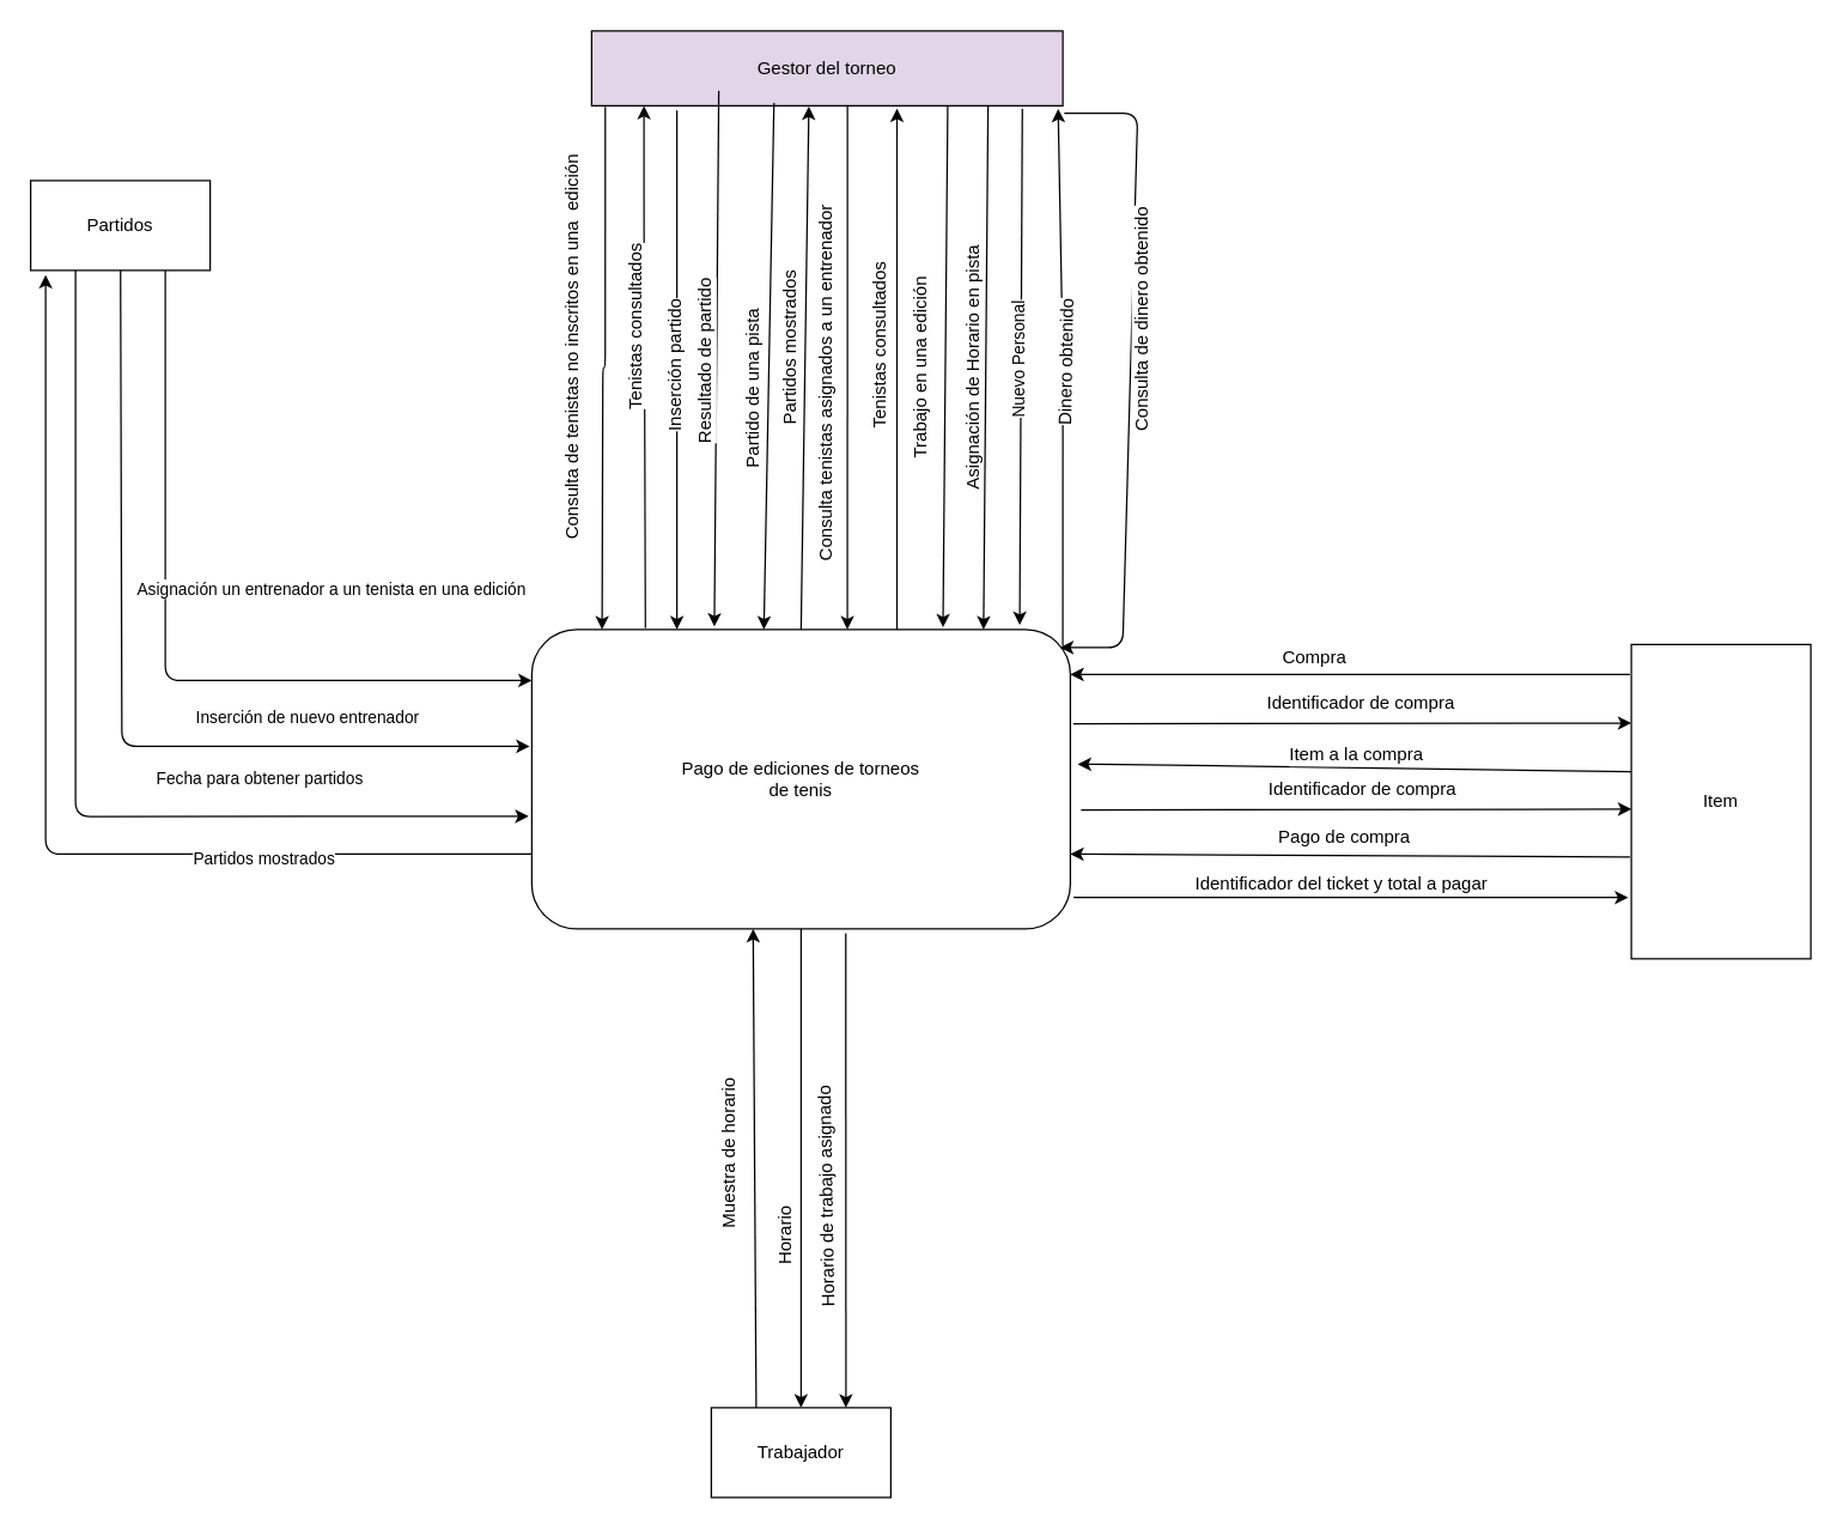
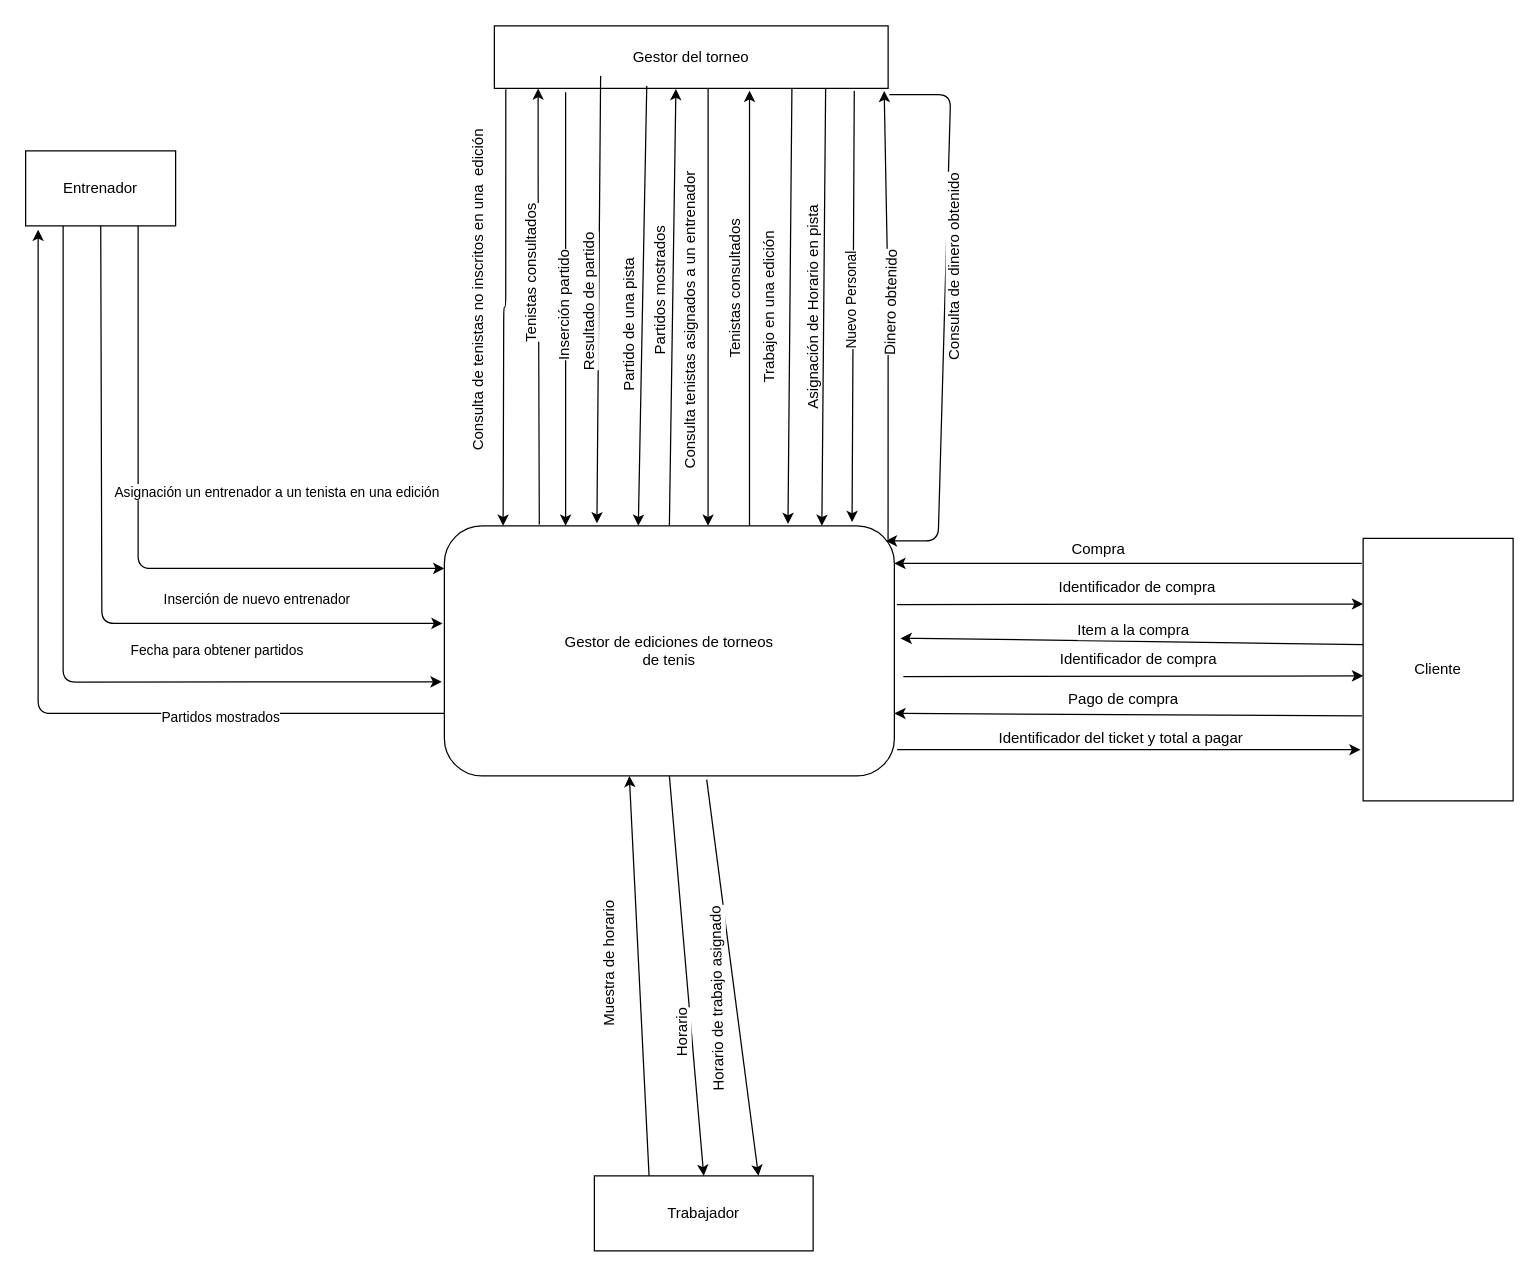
- <mxCell id="6" value="Gestor del torneo" style="rounded=0;whiteSpace=wrap;html=1;fillColor=#e1d5e7;" parent="1" vertex="1"><mxGeometry x="395" y="20" width="315" height="50" as="geometry" /></mxCell>
+ <mxCell id="6" value="Gestor del torneo" style="rounded=0;whiteSpace=wrap;html=1;" parent="1" vertex="1"><mxGeometry x="395" y="20" width="315" height="50" as="geometry" /></mxCell>
- <mxCell id="3" value="&lt;div&gt;Partidos&lt;/div&gt;" style="rounded=0;whiteSpace=wrap;html=1;" parent="1" vertex="1"><mxGeometry x="20" y="120" width="120" height="60" as="geometry" /></mxCell>
+ <mxCell id="3" value="&lt;div&gt;Entrenador&lt;/div&gt;" style="rounded=0;whiteSpace=wrap;html=1;" parent="1" vertex="1"><mxGeometry x="20" y="120" width="120" height="60" as="geometry" /></mxCell>
- <mxCell id="2" value="&lt;div&gt;Pago de ediciones de torneos&lt;/div&gt;&lt;div&gt; de tenis&lt;/div&gt;" style="rounded=1;whiteSpace=wrap;html=1;" parent="1" vertex="1"><mxGeometry x="355" y="420" width="360" height="200" as="geometry" /></mxCell>
+ <mxCell id="2" value="&lt;div&gt;Gestor de ediciones de torneos&lt;/div&gt;&lt;div&gt; de tenis&lt;/div&gt;" style="rounded=1;whiteSpace=wrap;html=1;" parent="1" vertex="1"><mxGeometry x="355" y="420" width="360" height="200" as="geometry" /></mxCell>
- <mxCell id="21" value="Item" style="rounded=0;whiteSpace=wrap;html=1;" parent="1" vertex="1"><mxGeometry x="1090" y="430" width="120" height="210" as="geometry" /></mxCell>
+ <mxCell id="21" value="Cliente" style="rounded=0;whiteSpace=wrap;html=1;" parent="1" vertex="1"><mxGeometry x="1090" y="430" width="120" height="210" as="geometry" /></mxCell>
- <mxCell id="30" value="&lt;div&gt;Trabajador&lt;/div&gt;" style="rounded=0;whiteSpace=wrap;html=1;" parent="1" vertex="1"><mxGeometry x="475" y="940" width="120" height="60" as="geometry" /></mxCell>
+ <mxCell id="30" value="&lt;div&gt;Trabajador&lt;/div&gt;" style="rounded=0;whiteSpace=wrap;html=1;" parent="1" vertex="1"><mxGeometry x="475" y="940" width="175" height="60" as="geometry" /></mxCell>
